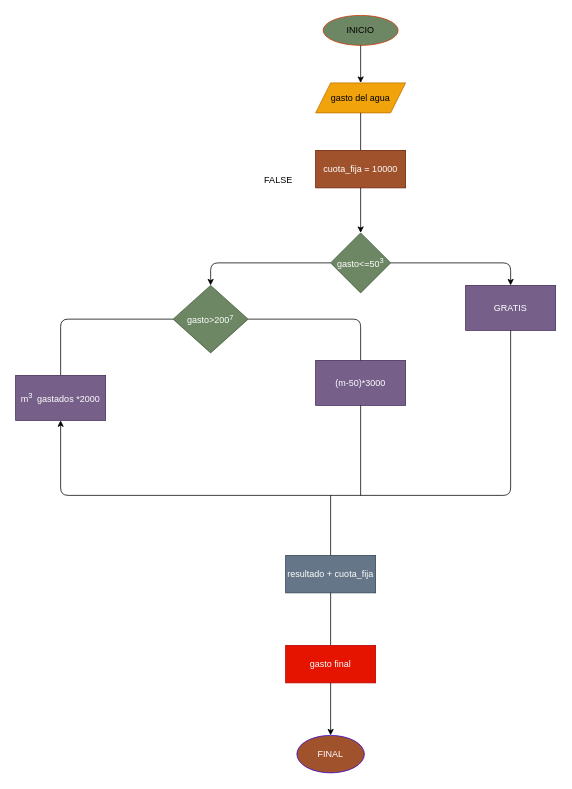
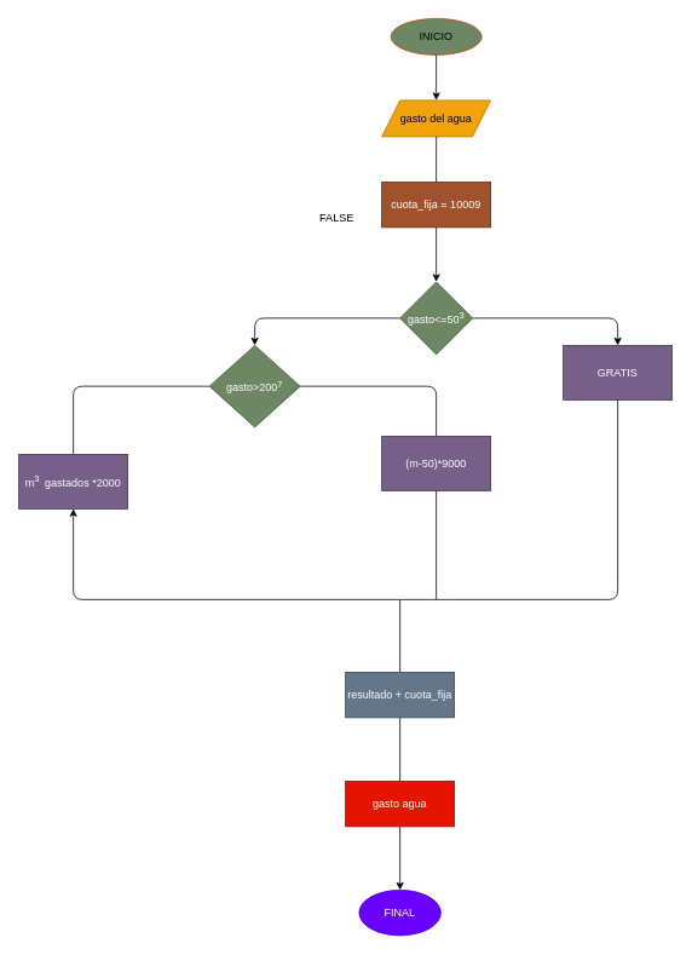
- <mxCell id="6" value="cuota_fija = 10000" style="rounded=0;whiteSpace=wrap;html=1;fillColor=#a0522d;fontColor=#ffffff;strokeColor=#6D1F00;" parent="1" vertex="1"><mxGeometry x="420" y="200" width="120" height="50" as="geometry" /></mxCell>
+ <mxCell id="6" value="cuota_fija = 10009" style="rounded=0;whiteSpace=wrap;html=1;fillColor=#a0522d;fontColor=#ffffff;strokeColor=#6D1F00;" parent="1" vertex="1"><mxGeometry x="420" y="200" width="120" height="50" as="geometry" /></mxCell>
- <mxCell id="17" value="(m-50)*3000" style="rounded=0;whiteSpace=wrap;html=1;fillColor=#76608a;fontColor=#ffffff;strokeColor=#432D57;" parent="1" vertex="1"><mxGeometry x="420" y="480" width="120" height="60" as="geometry" /></mxCell>
+ <mxCell id="17" value="(m-50)*9000" style="rounded=0;whiteSpace=wrap;html=1;fillColor=#76608a;fontColor=#ffffff;strokeColor=#432D57;" parent="1" vertex="1"><mxGeometry x="420" y="480" width="120" height="60" as="geometry" /></mxCell>
- <mxCell id="23" value="gasto final" style="rounded=0;whiteSpace=wrap;html=1;fillColor=#e51400;fontColor=#ffffff;strokeColor=#B20000;" vertex="1" parent="1"><mxGeometry x="380" y="860" width="120" height="50" as="geometry" /></mxCell>
+ <mxCell id="23" value="gasto agua" style="rounded=0;whiteSpace=wrap;html=1;fillColor=#e51400;fontColor=#ffffff;strokeColor=#B20000;" vertex="1" parent="1"><mxGeometry x="380" y="860" width="120" height="50" as="geometry" /></mxCell>
- <mxCell id="25" value="FINAL" style="ellipse;whiteSpace=wrap;html=1;fillColor=#a0522d;fontColor=#ffffff;strokeColor=#3700CC;" vertex="1" parent="1"><mxGeometry x="395" y="980" width="90" height="50" as="geometry" /></mxCell>
+ <mxCell id="25" value="FINAL" style="ellipse;whiteSpace=wrap;html=1;fillColor=#6a00ff;fontColor=#ffffff;strokeColor=#3700CC;" vertex="1" parent="1"><mxGeometry x="395" y="980" width="90" height="50" as="geometry" /></mxCell>
